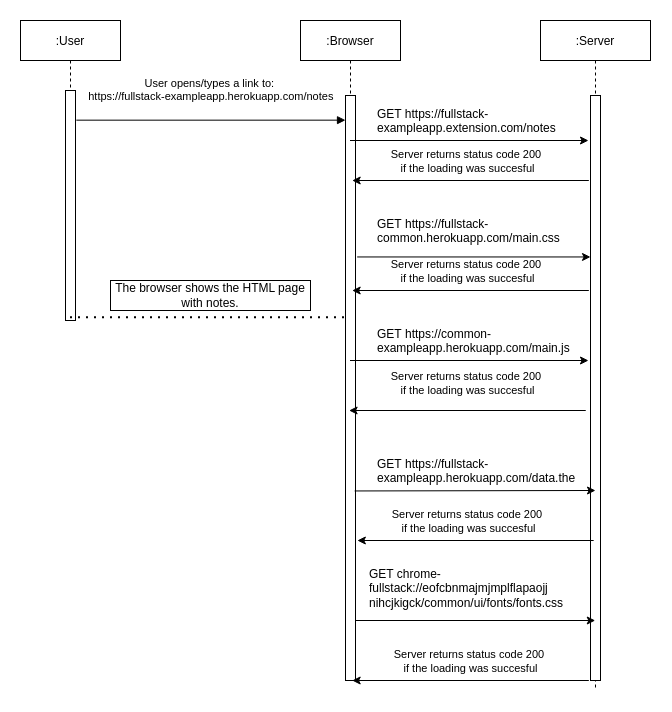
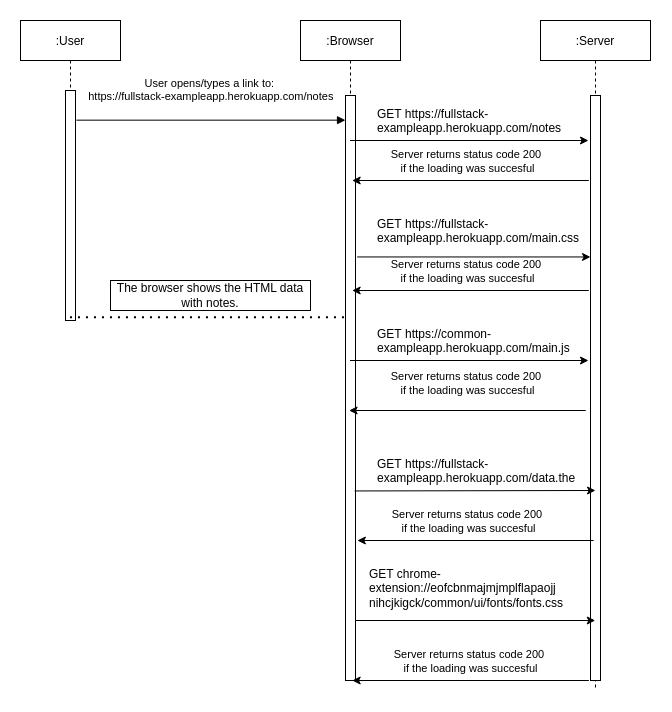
- <mxCell id="13" value="GET https://fullstack-exampleapp.extension.com/notes" style="text;whiteSpace=wrap;html=1;" vertex="1" parent="1"><mxGeometry x="375" y="100" width="200" height="30" as="geometry" /></mxCell>
+ <mxCell id="13" value="GET https://fullstack-exampleapp.herokuapp.com/notes" style="text;whiteSpace=wrap;html=1;" vertex="1" parent="1"><mxGeometry x="375" y="100" width="200" height="30" as="geometry" /></mxCell>
- <mxCell id="17" value="GET&amp;nbsp;https://fullstack-common.herokuapp.com/main.css" style="text;whiteSpace=wrap;html=1;" vertex="1" parent="1"><mxGeometry x="375" y="210" width="200" height="30" as="geometry" /></mxCell>
+ <mxCell id="17" value="GET&amp;nbsp;https://fullstack-exampleapp.herokuapp.com/main.css" style="text;whiteSpace=wrap;html=1;" vertex="1" parent="1"><mxGeometry x="375" y="210" width="200" height="30" as="geometry" /></mxCell>
- <mxCell id="12" value="The browser shows the HTML page with notes." style="rounded=0;whiteSpace=wrap;html=1;" vertex="1" parent="1"><mxGeometry x="110" y="280" width="200" height="30" as="geometry" /></mxCell>
+ <mxCell id="12" value="The browser shows the HTML data with notes." style="rounded=0;whiteSpace=wrap;html=1;" vertex="1" parent="1"><mxGeometry x="110" y="280" width="200" height="30" as="geometry" /></mxCell>
- <mxCell id="27" value="GET chrome-fullstack://eofcbnmajmjmplflapaojj&lt;br&gt;nihcjkigck/common/ui/fonts/fonts.css" style="text;whiteSpace=wrap;html=1;" vertex="1" parent="1"><mxGeometry x="366.91" y="560" width="200" height="30" as="geometry" /></mxCell>
+ <mxCell id="27" value="GET chrome-extension://eofcbnmajmjmplflapaojj&lt;br&gt;nihcjkigck/common/ui/fonts/fonts.css" style="text;whiteSpace=wrap;html=1;" vertex="1" parent="1"><mxGeometry x="366.91" y="560" width="200" height="30" as="geometry" /></mxCell>
